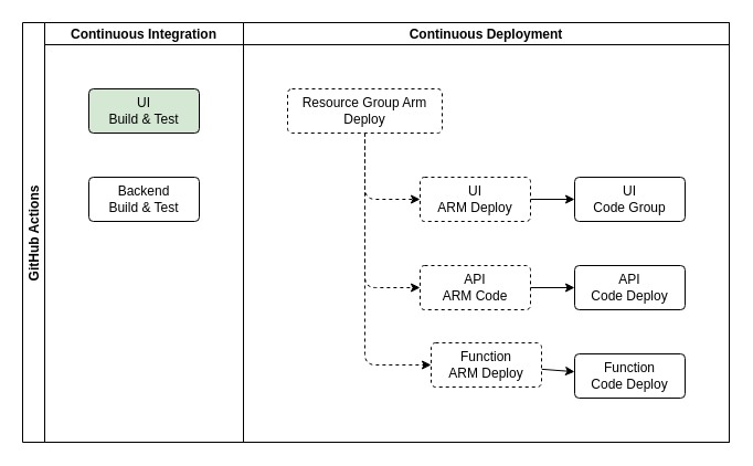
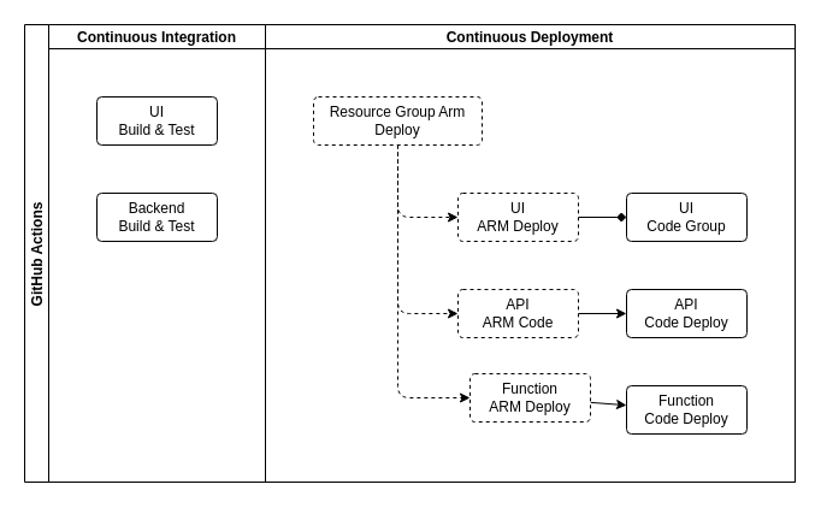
- <mxCell id="4" value="UI&lt;br&gt;Build &amp;amp; Test" style="rounded=1;arcSize=10;whiteSpace=wrap;html=1;align=center;fillColor=#d5e8d4;" parent="3" vertex="1"><mxGeometry x="40" y="60" width="100" height="40" as="geometry" /></mxCell>
+ <mxCell id="4" value="UI&lt;br&gt;Build &amp;amp; Test" style="rounded=1;arcSize=10;whiteSpace=wrap;html=1;align=center;" parent="3" vertex="1"><mxGeometry x="40" y="60" width="100" height="40" as="geometry" /></mxCell>
- <mxCell id="11" value="" style="edgeStyle=none;rounded=1;html=1;startArrow=none;startFill=0;" parent="6" source="12" target="17" edge="1"><mxGeometry relative="1" as="geometry" /></mxCell>
+ <mxCell id="11" value="" style="edgeStyle=none;rounded=1;html=1;startArrow=none;startFill=0;endArrow=diamond;" parent="6" source="12" target="17" edge="1"><mxGeometry relative="1" as="geometry" /></mxCell>
